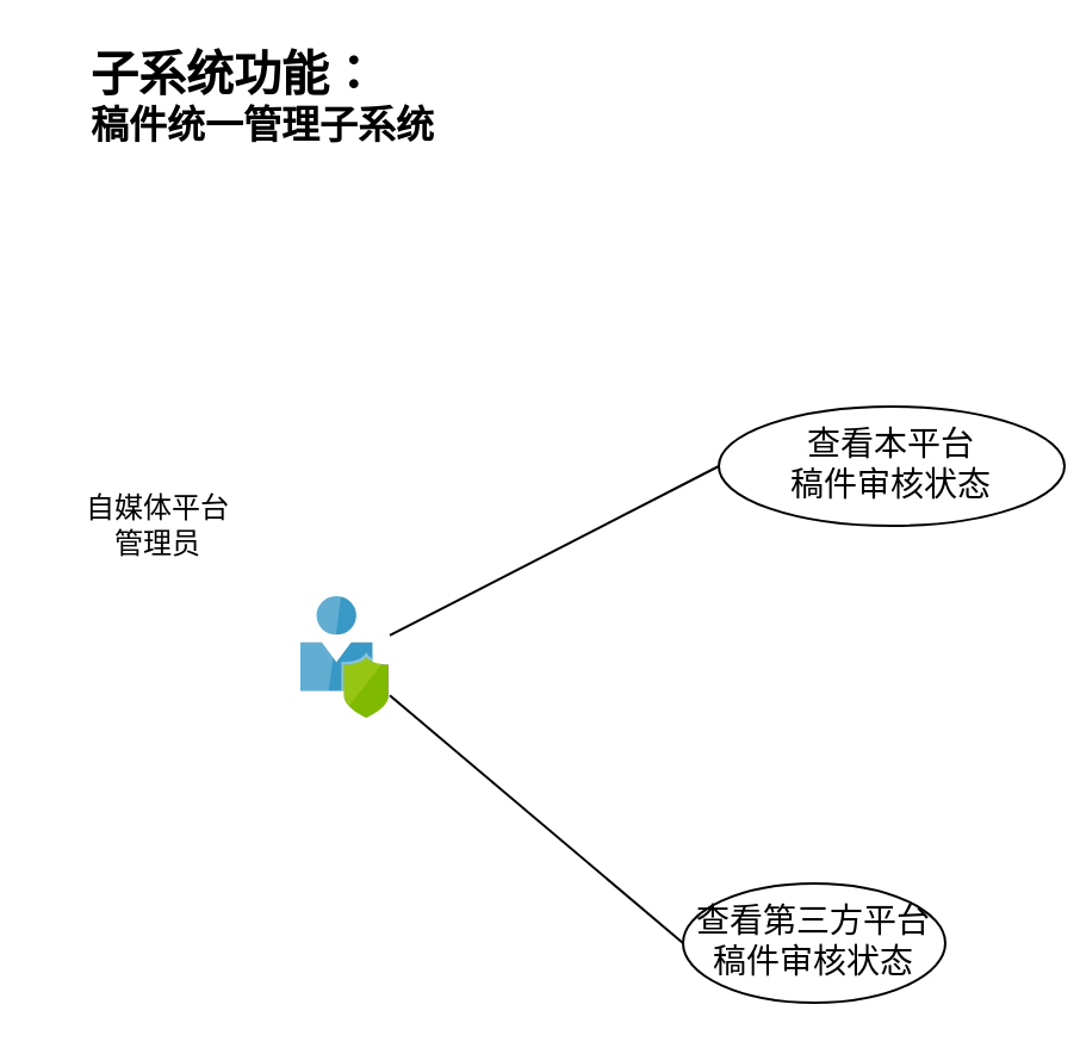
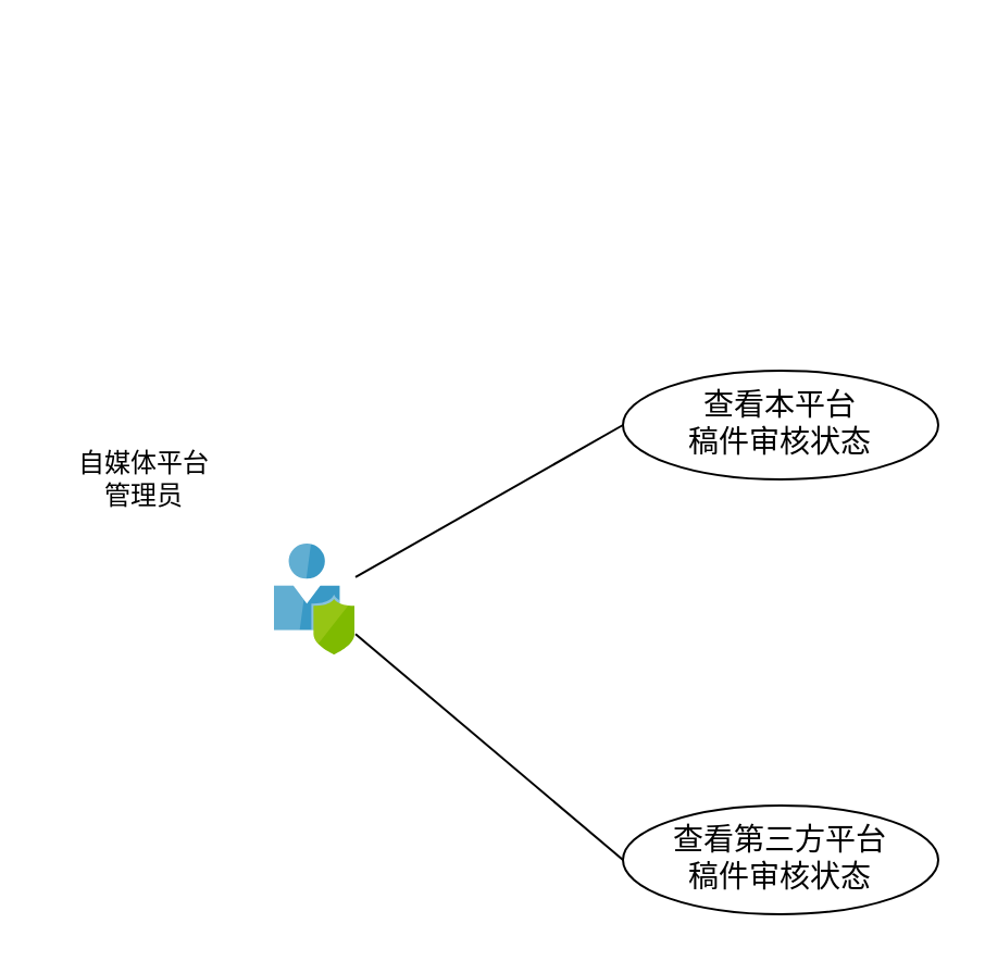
- <mxCell id="7" value="&lt;font style=&quot;font-size: 20px&quot;&gt;子系统功能：&lt;/font&gt;&lt;br style=&quot;font-size: 16px&quot;&gt;稿件统一管理子系统" style="text;html=1;strokeColor=none;fillColor=none;align=left;verticalAlign=middle;whiteSpace=wrap;rounded=0;fontFamily=SF Mono;fontStyle=1;fontSize=16;" vertex="1" parent="1"><mxGeometry x="36" y="20" width="200" height="40" as="geometry" /></mxCell>
- <mxCell id="6" value="查看本平台&lt;br&gt;稿件审核状态" style="ellipse;whiteSpace=wrap;html=1;fontFamily=SF Mono;fontSize=14;" vertex="1" parent="1"><mxGeometry x="301" y="170" width="145" height="50" as="geometry" /></mxCell>
+ <mxCell id="6" value="查看本平台&lt;br&gt;稿件审核状态" style="ellipse;whiteSpace=wrap;html=1;fontFamily=SF Mono;fontSize=14;" vertex="1" parent="1"><mxGeometry x="286" y="170" width="145" height="50" as="geometry" /></mxCell>
- <mxCell id="8" value="查看第三方平台&lt;br&gt;稿件审核状态" style="ellipse;whiteSpace=wrap;html=1;fontFamily=SF Mono;fontSize=14;" vertex="1" parent="1"><mxGeometry x="286" y="370" width="110" height="50" as="geometry" /></mxCell>
+ <mxCell id="8" value="查看第三方平台&lt;br&gt;稿件审核状态" style="ellipse;whiteSpace=wrap;html=1;fontFamily=SF Mono;fontSize=14;" vertex="1" parent="1"><mxGeometry x="286" y="370" width="145" height="50" as="geometry" /></mxCell>
